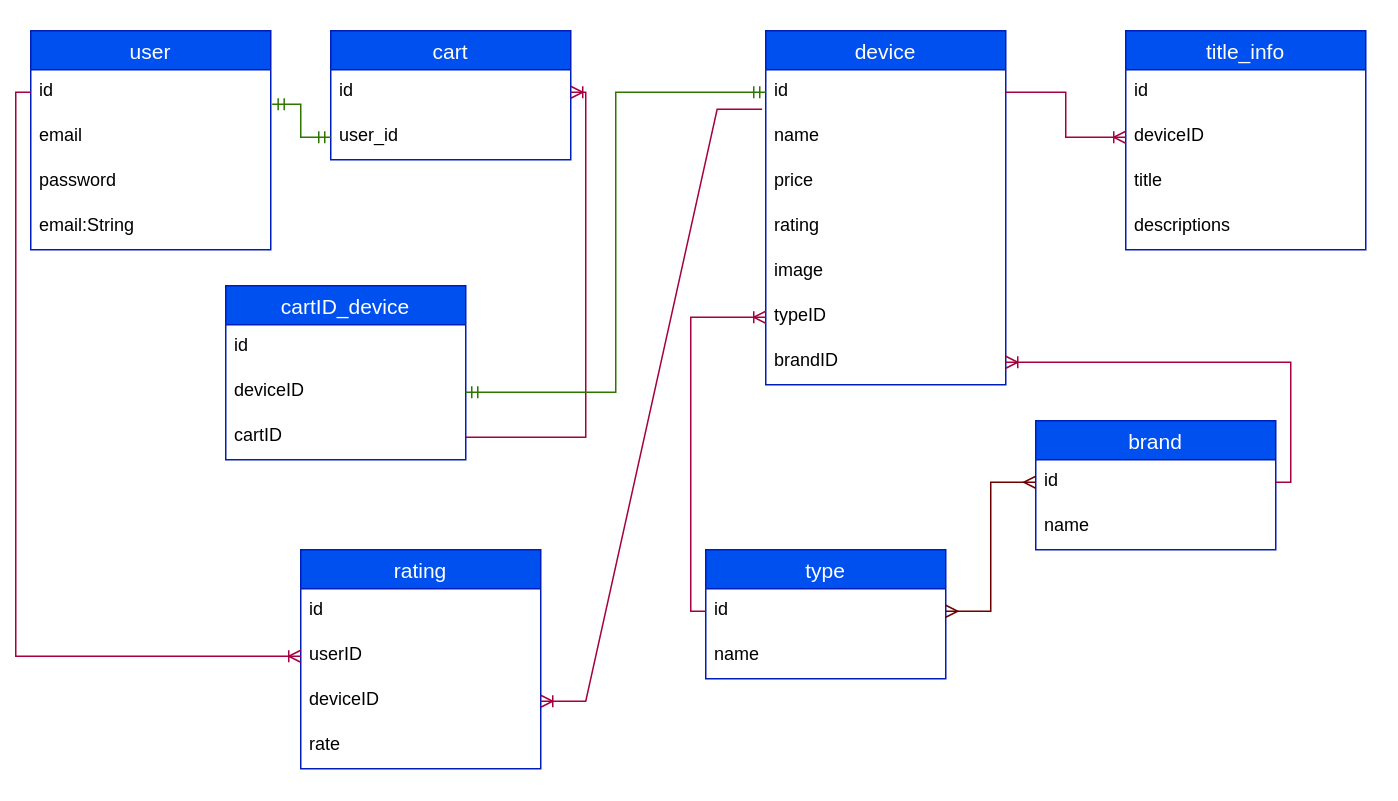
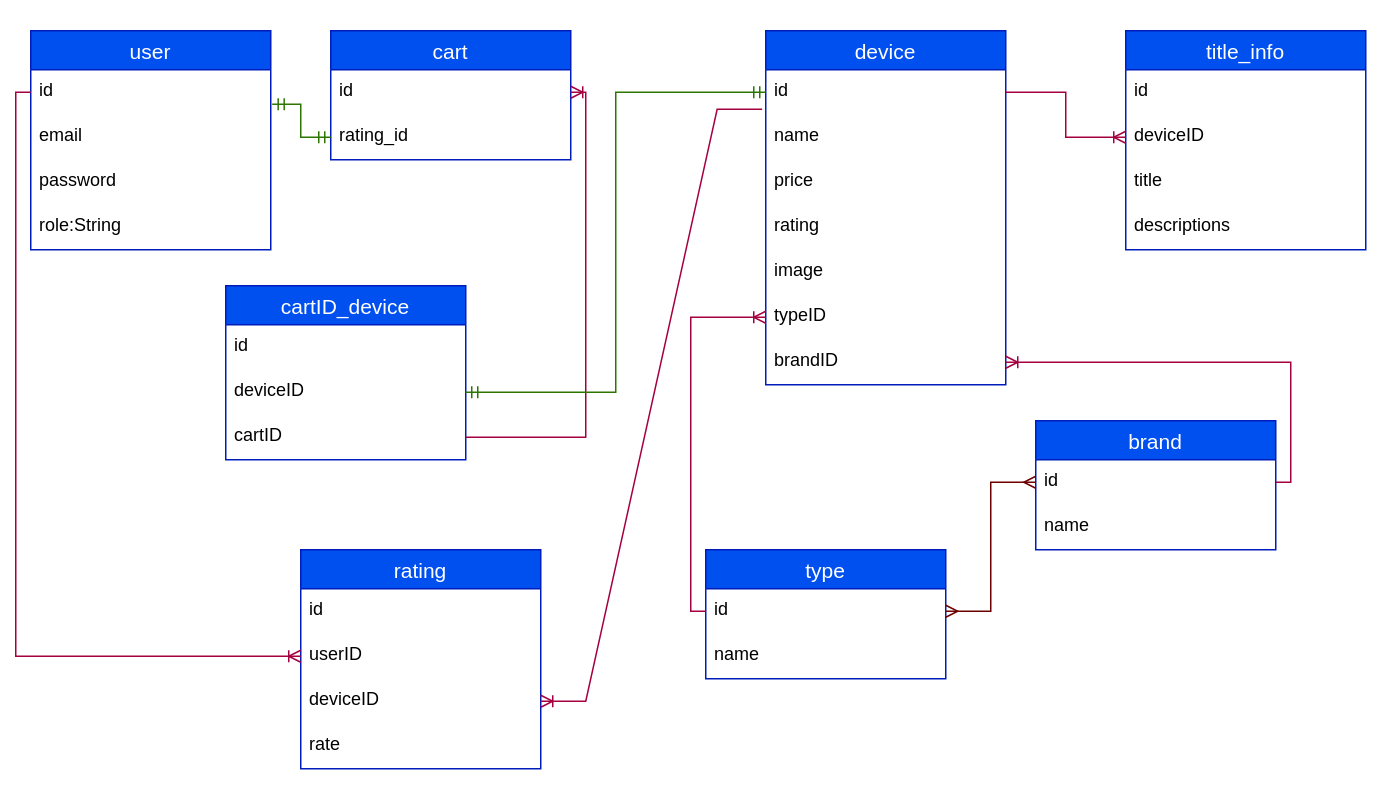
- <mxCell id="9" value="user_id" style="text;strokeColor=none;fillColor=none;spacingLeft=4;spacingRight=4;overflow=hidden;rotatable=0;points=[[0,0.5],[1,0.5]];portConstraint=eastwest;fontSize=12;" vertex="1" parent="7"><mxGeometry y="56" width="160" height="30" as="geometry" /></mxCell>
+ <mxCell id="9" value="rating_id" style="text;strokeColor=none;fillColor=none;spacingLeft=4;spacingRight=4;overflow=hidden;rotatable=0;points=[[0,0.5],[1,0.5]];portConstraint=eastwest;fontSize=12;" vertex="1" parent="7"><mxGeometry y="56" width="160" height="30" as="geometry" /></mxCell>
- <mxCell id="6" value="email:String" style="text;strokeColor=none;fillColor=none;spacingLeft=4;spacingRight=4;overflow=hidden;rotatable=0;points=[[0,0.5],[1,0.5]];portConstraint=eastwest;fontSize=12;" vertex="1" parent="2"><mxGeometry y="116" width="160" height="30" as="geometry" /></mxCell>
+ <mxCell id="6" value="role:String" style="text;strokeColor=none;fillColor=none;spacingLeft=4;spacingRight=4;overflow=hidden;rotatable=0;points=[[0,0.5],[1,0.5]];portConstraint=eastwest;fontSize=12;" vertex="1" parent="2"><mxGeometry y="116" width="160" height="30" as="geometry" /></mxCell>
